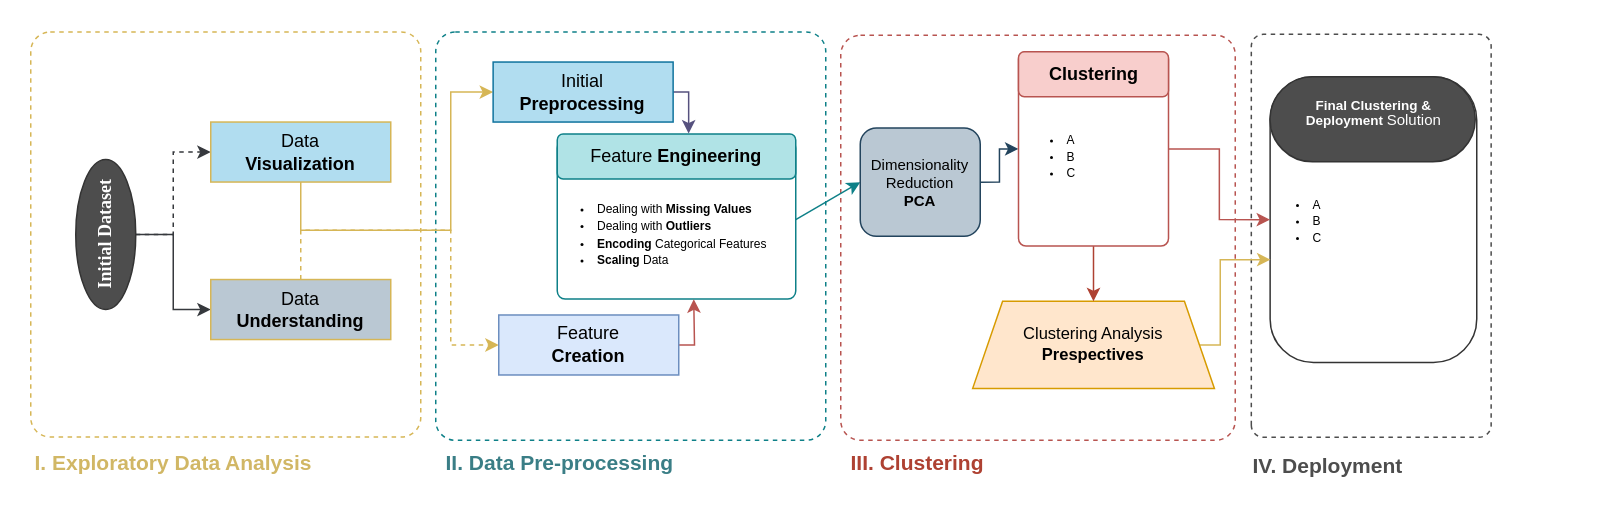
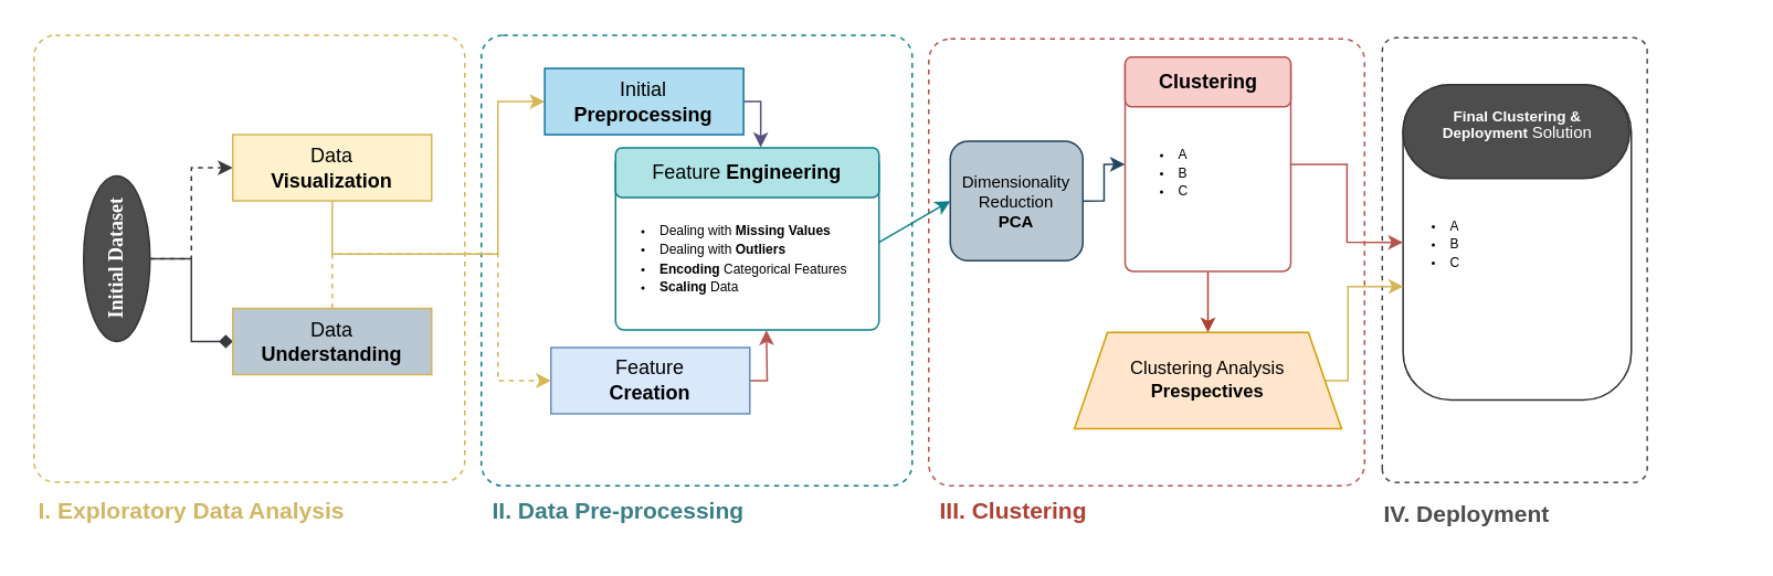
- <mxCell id="13" value="Data&lt;br&gt;&lt;b&gt;Visualization&lt;/b&gt;" style="whiteSpace=wrap;html=1;fillColor=#b1ddf0;strokeColor=#d6b656;" parent="1" vertex="1"><mxGeometry x="140" y="80.86" width="120" height="40" as="geometry" /></mxCell>
+ <mxCell id="13" value="Data&lt;br&gt;&lt;b&gt;Visualization&lt;/b&gt;" style="whiteSpace=wrap;html=1;fillColor=#fff2cc;strokeColor=#d6b656;" parent="1" vertex="1"><mxGeometry x="140" y="80.86" width="120" height="40" as="geometry" /></mxCell>
- <mxCell id="10" style="edgeStyle=orthogonalEdgeStyle;rounded=0;html=1;exitX=0.5;exitY=1;exitDx=0;exitDy=0;entryX=0;entryY=0.5;entryDx=0;entryDy=0;fillColor=#eeeeee;strokeColor=#36393d;" parent="1" source="11" target="15" edge="1"><mxGeometry relative="1" as="geometry" /></mxCell>
+ <mxCell id="10" style="edgeStyle=orthogonalEdgeStyle;rounded=0;html=1;exitX=0.5;exitY=1;exitDx=0;exitDy=0;entryX=0;entryY=0.5;entryDx=0;entryDy=0;fillColor=#eeeeee;strokeColor=#36393d;endArrow=diamond;" parent="1" source="11" target="15" edge="1"><mxGeometry relative="1" as="geometry" /></mxCell>
